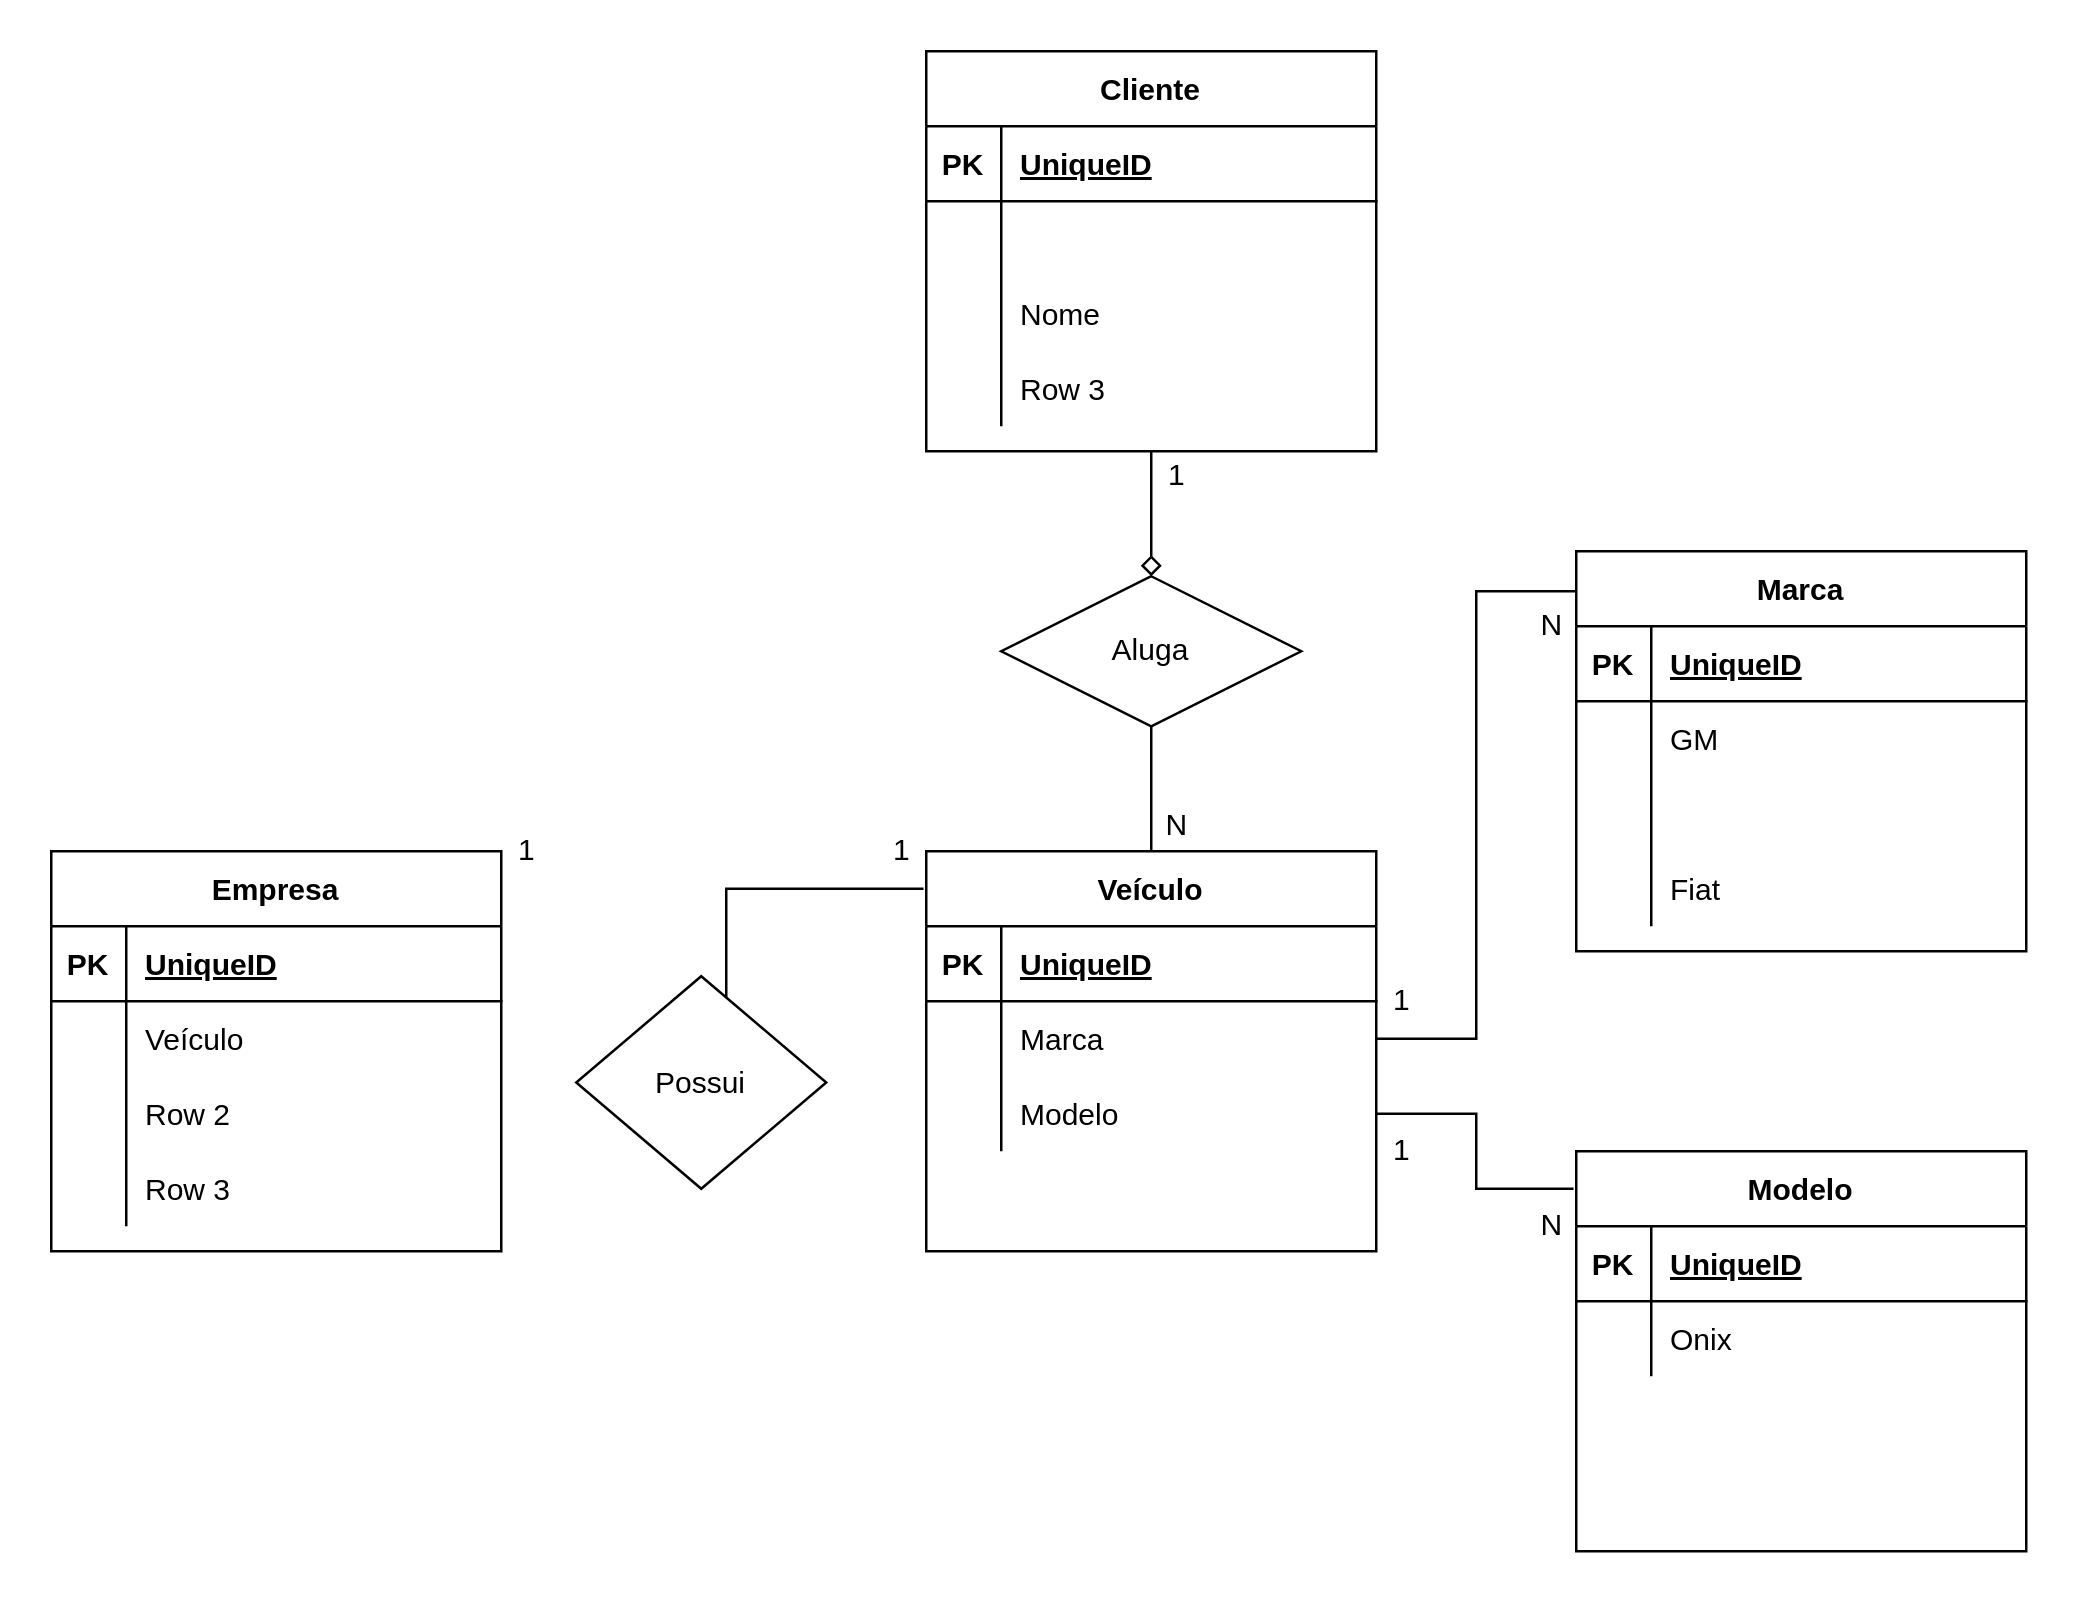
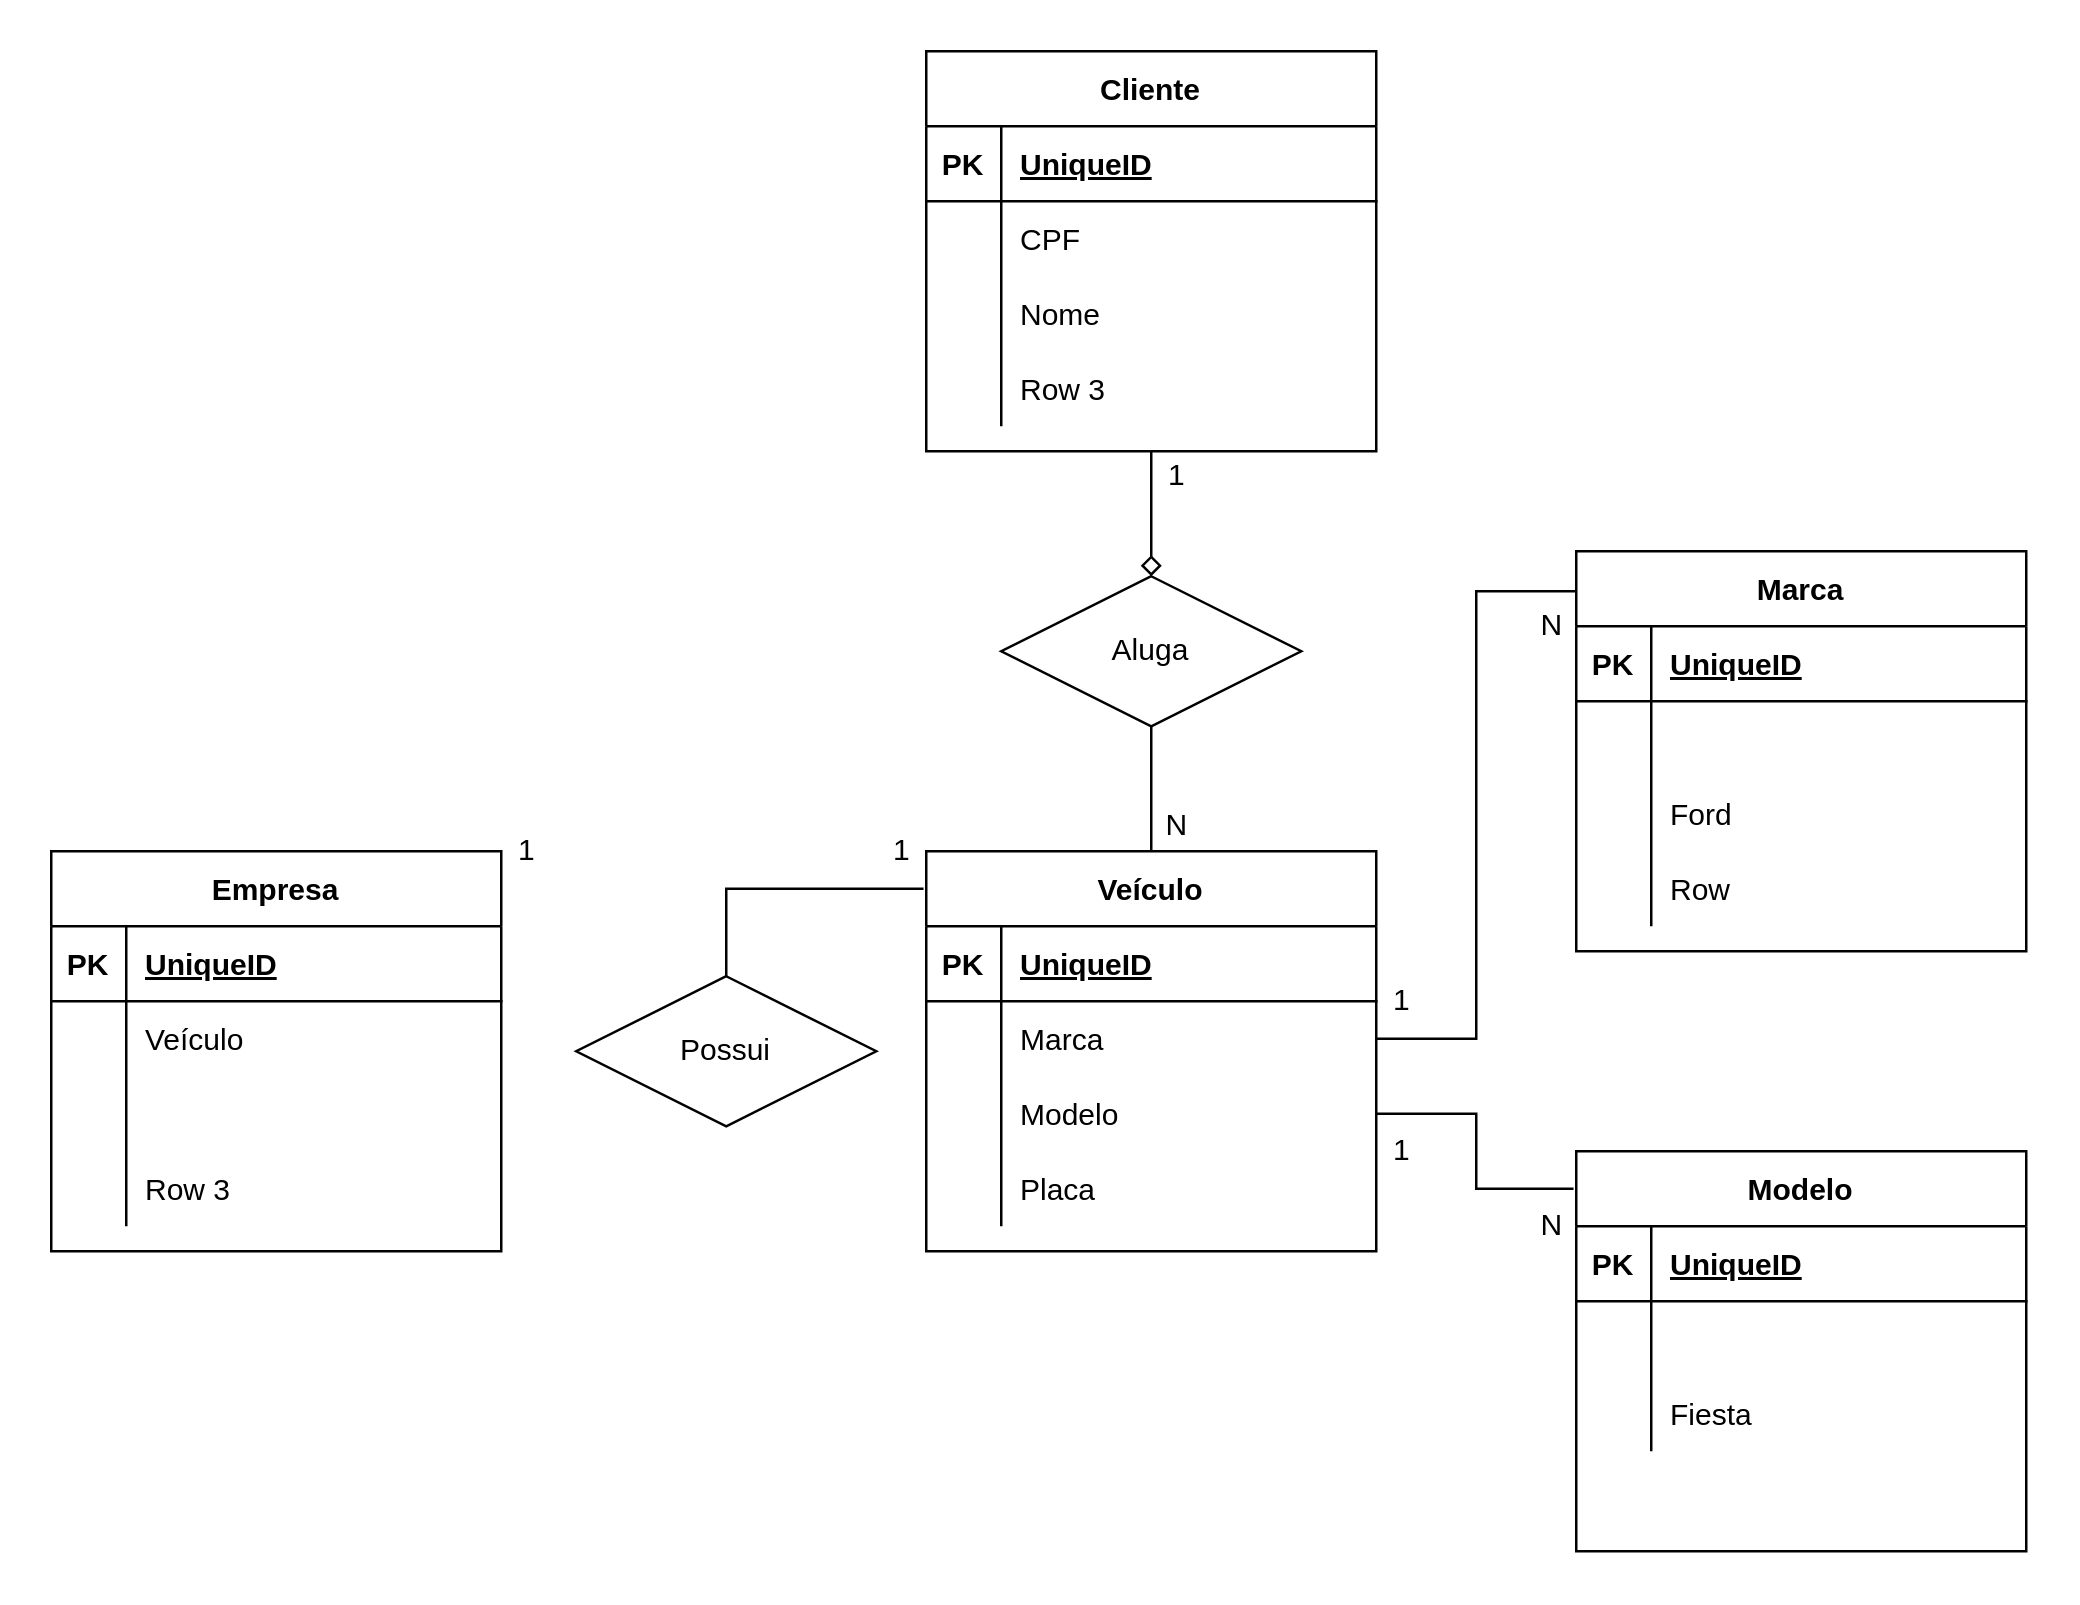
+ <mxCell id="35" value="CPF" style="shape=partialRectangle;connectable=0;fillColor=none;top=0;left=0;bottom=0;right=0;align=left;spacingLeft=6;overflow=hidden;" parent="33" vertex="1"><mxGeometry x="30" width="150" height="30" as="geometry" /></mxCell>
- <mxCell id="50" value="GM" style="shape=partialRectangle;connectable=0;fillColor=none;top=0;left=0;bottom=0;right=0;align=left;spacingLeft=6;overflow=hidden;" parent="48" vertex="1"><mxGeometry x="30" width="150" height="30" as="geometry" /></mxCell>
+ <mxCell id="53" value="Ford" style="shape=partialRectangle;connectable=0;fillColor=none;top=0;left=0;bottom=0;right=0;align=left;spacingLeft=6;overflow=hidden;" parent="51" vertex="1"><mxGeometry x="30" width="150" height="30" as="geometry" /></mxCell>
- <mxCell id="56" value="Fiat" style="shape=partialRectangle;connectable=0;fillColor=none;top=0;left=0;bottom=0;right=0;align=left;spacingLeft=6;overflow=hidden;" parent="54" vertex="1"><mxGeometry x="30" width="150" height="30" as="geometry" /></mxCell>
+ <mxCell id="56" value="Row" style="shape=partialRectangle;connectable=0;fillColor=none;top=0;left=0;bottom=0;right=0;align=left;spacingLeft=6;overflow=hidden;" parent="54" vertex="1"><mxGeometry x="30" width="150" height="30" as="geometry" /></mxCell>
- <mxCell id="43" value="Possui" style="shape=rhombus;perimeter=rhombusPerimeter;whiteSpace=wrap;html=1;align=center;" parent="1" vertex="1"><mxGeometry x="230" y="390" width="100" height="85" as="geometry" /></mxCell>
+ <mxCell id="43" value="Possui" style="shape=rhombus;perimeter=rhombusPerimeter;whiteSpace=wrap;html=1;align=center;" parent="1" vertex="1"><mxGeometry x="230" y="390" width="120" height="60" as="geometry" /></mxCell>
- <mxCell id="11" value="Row 2" style="shape=partialRectangle;connectable=0;fillColor=none;top=0;left=0;bottom=0;right=0;align=left;spacingLeft=6;overflow=hidden;" parent="9" vertex="1"><mxGeometry x="30" width="150" height="30" as="geometry" /></mxCell>
+ <mxCell id="27" value="Placa" style="shape=partialRectangle;connectable=0;fillColor=none;top=0;left=0;bottom=0;right=0;align=left;spacingLeft=6;overflow=hidden;" parent="25" vertex="1"><mxGeometry x="30" width="150" height="30" as="geometry" /></mxCell>
- <mxCell id="63" value="Onix" style="shape=partialRectangle;connectable=0;fillColor=none;top=0;left=0;bottom=0;right=0;align=left;spacingLeft=6;overflow=hidden;" parent="61" vertex="1"><mxGeometry x="30" width="150" height="30" as="geometry" /></mxCell>
+ <mxCell id="66" value="Fiesta" style="shape=partialRectangle;connectable=0;fillColor=none;top=0;left=0;bottom=0;right=0;align=left;spacingLeft=6;overflow=hidden;" parent="64" vertex="1"><mxGeometry x="30" width="150" height="30" as="geometry" /></mxCell>
